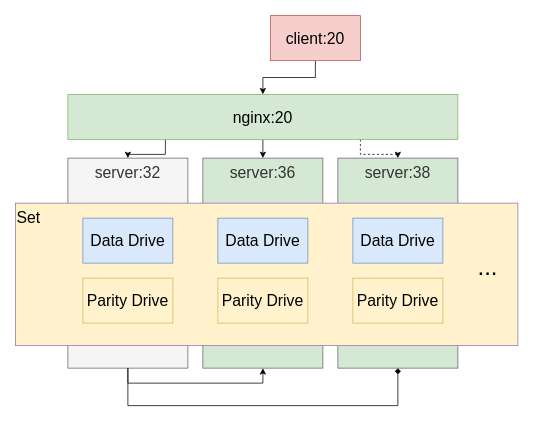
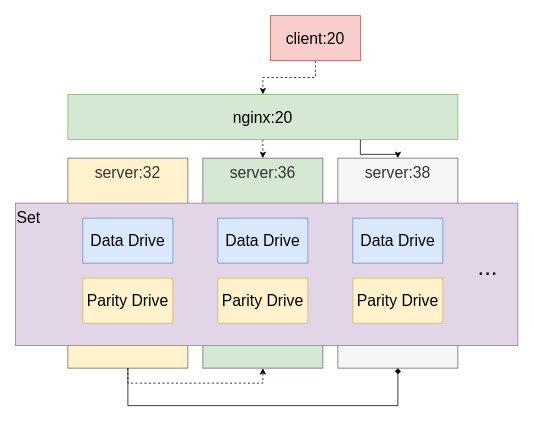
- <mxCell id="15" style="edgeStyle=orthogonalEdgeStyle;rounded=0;orthogonalLoop=1;jettySize=auto;html=1;exitX=0.5;exitY=1;exitDx=0;exitDy=0;entryX=0.5;entryY=0;entryDx=0;entryDy=0;fontSize=21;" edge="1" parent="1" source="16" target="20"><mxGeometry relative="1" as="geometry" /></mxCell>
+ <mxCell id="15" style="edgeStyle=orthogonalEdgeStyle;rounded=0;orthogonalLoop=1;jettySize=auto;html=1;exitX=0.5;exitY=1;exitDx=0;exitDy=0;entryX=0.5;entryY=0;entryDx=0;entryDy=0;fontSize=21;dashed=1;" edge="1" parent="1" source="16" target="20"><mxGeometry relative="1" as="geometry" /></mxCell>
- <mxCell id="18" style="edgeStyle=orthogonalEdgeStyle;rounded=0;orthogonalLoop=1;jettySize=auto;html=1;exitX=0.5;exitY=1;exitDx=0;exitDy=0;entryX=0.5;entryY=0;entryDx=0;entryDy=0;fontSize=32;" edge="1" parent="1" source="20" target="3"><mxGeometry relative="1" as="geometry" /></mxCell>
+ <mxCell id="18" style="edgeStyle=orthogonalEdgeStyle;rounded=0;orthogonalLoop=1;jettySize=auto;html=1;exitX=0.5;exitY=1;exitDx=0;exitDy=0;entryX=0.5;entryY=0;entryDx=0;entryDy=0;fontSize=32;dashed=1;" edge="1" parent="1" source="20" target="3"><mxGeometry relative="1" as="geometry" /></mxCell>
- <mxCell id="17" style="edgeStyle=orthogonalEdgeStyle;rounded=0;orthogonalLoop=1;jettySize=auto;html=1;exitX=0.25;exitY=1;exitDx=0;exitDy=0;entryX=0.5;entryY=0;entryDx=0;entryDy=0;fontSize=32;" edge="1" parent="1" source="20" target="2"><mxGeometry relative="1" as="geometry" /></mxCell>
- <mxCell id="19" style="edgeStyle=orthogonalEdgeStyle;rounded=0;orthogonalLoop=1;jettySize=auto;html=1;exitX=0.75;exitY=1;exitDx=0;exitDy=0;fontSize=32;dashed=1;" edge="1" parent="1" source="20" target="4"><mxGeometry relative="1" as="geometry" /></mxCell>
+ <mxCell id="19" style="edgeStyle=orthogonalEdgeStyle;rounded=0;orthogonalLoop=1;jettySize=auto;html=1;exitX=0.75;exitY=1;exitDx=0;exitDy=0;fontSize=32;" edge="1" parent="1" source="20" target="4"><mxGeometry relative="1" as="geometry" /></mxCell>
- <mxCell id="2" value="server:32" style="rounded=0;whiteSpace=wrap;html=1;align=center;verticalAlign=top;fontSize=21;fillColor=#f5f5f5;fontColor=#333333;strokeColor=#666666;" vertex="1" parent="1"><mxGeometry x="90" y="210" width="160" height="280" as="geometry" /></mxCell>
+ <mxCell id="2" value="server:32" style="rounded=0;whiteSpace=wrap;html=1;align=center;verticalAlign=top;fontSize=21;fillColor=#fff2cc;fontColor=#333333;strokeColor=#666666;" vertex="1" parent="1"><mxGeometry x="90" y="210" width="160" height="280" as="geometry" /></mxCell>
- <mxCell id="4" value="server:38" style="rounded=0;whiteSpace=wrap;html=1;align=center;verticalAlign=top;fontSize=21;fillColor=#d5e8d4;fontColor=#333333;strokeColor=#666666;" vertex="1" parent="1"><mxGeometry x="450" y="210" width="160" height="280" as="geometry" /></mxCell>
+ <mxCell id="4" value="server:38" style="rounded=0;whiteSpace=wrap;html=1;align=center;verticalAlign=top;fontSize=21;fillColor=#f5f5f5;fontColor=#333333;strokeColor=#666666;" vertex="1" parent="1"><mxGeometry x="450" y="210" width="160" height="280" as="geometry" /></mxCell>
- <mxCell id="5" value="Set" style="rounded=0;whiteSpace=wrap;html=1;fontSize=21;fillColor=#fff2cc;strokeColor=#9673a6;align=left;verticalAlign=top;" vertex="1" parent="1"><mxGeometry x="20" y="270" width="670" height="190" as="geometry" /></mxCell>
+ <mxCell id="5" value="Set" style="rounded=0;whiteSpace=wrap;html=1;fontSize=21;fillColor=#e1d5e7;strokeColor=#9673a6;align=left;verticalAlign=top;" vertex="1" parent="1"><mxGeometry x="20" y="270" width="670" height="190" as="geometry" /></mxCell>
- <mxCell id="6" style="edgeStyle=orthogonalEdgeStyle;rounded=0;orthogonalLoop=1;jettySize=auto;html=1;exitX=0.5;exitY=1;exitDx=0;exitDy=0;entryX=0.5;entryY=1;entryDx=0;entryDy=0;fontSize=21;" edge="1" parent="1" source="2" target="3"><mxGeometry relative="1" as="geometry" /></mxCell>
+ <mxCell id="6" style="edgeStyle=orthogonalEdgeStyle;rounded=0;orthogonalLoop=1;jettySize=auto;html=1;exitX=0.5;exitY=1;exitDx=0;exitDy=0;entryX=0.5;entryY=1;entryDx=0;entryDy=0;fontSize=21;dashed=1;" edge="1" parent="1" source="2" target="3"><mxGeometry relative="1" as="geometry" /></mxCell>
